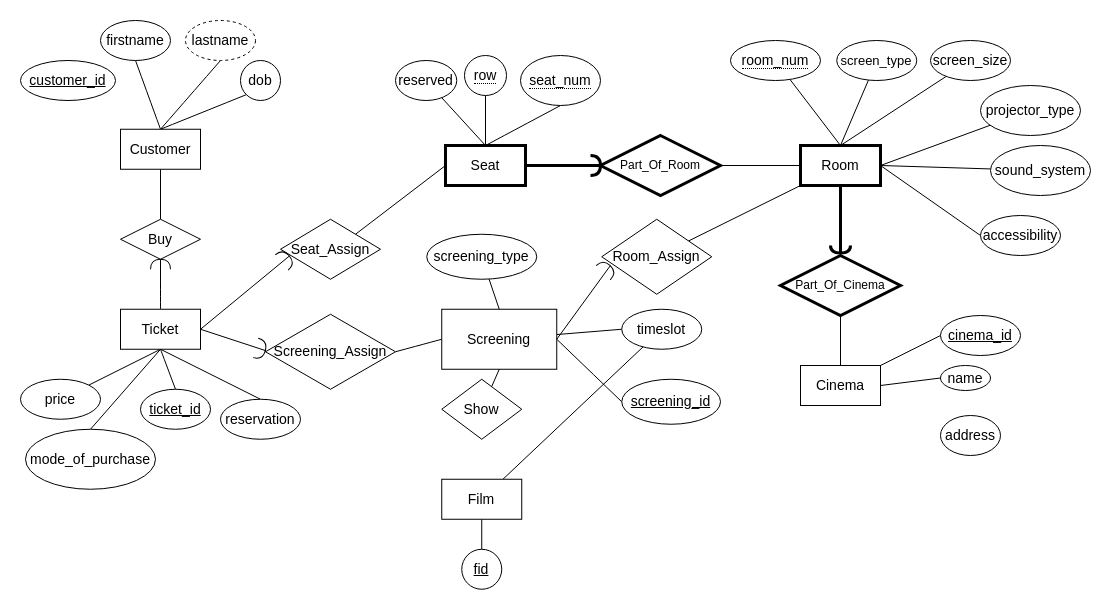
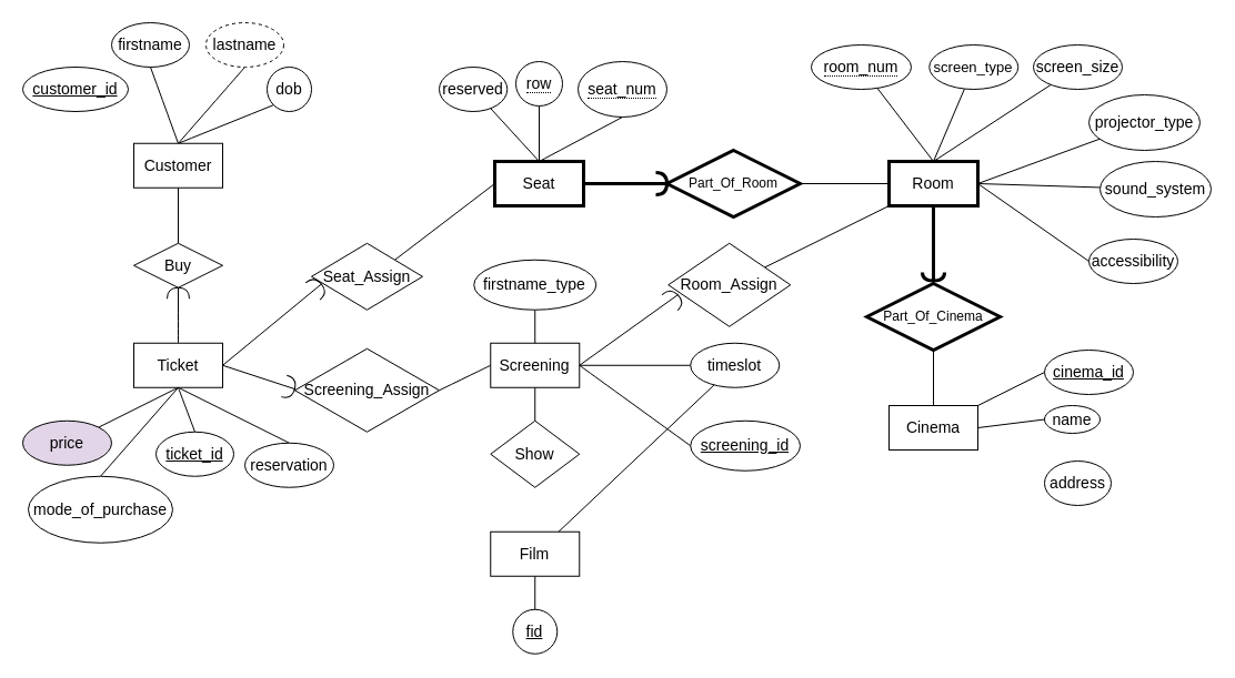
- <mxCell id="41" value="screening_type" style="ellipse;whiteSpace=wrap;html=1;align=center;fontSize=14;strokeWidth=1;" parent="1" vertex="1"><mxGeometry x="426.25" y="233.75" width="110" height="45" as="geometry" /></mxCell>
+ <mxCell id="41" value="firstname_type" style="ellipse;whiteSpace=wrap;html=1;align=center;fontSize=14;strokeWidth=1;" parent="1" vertex="1"><mxGeometry x="426.25" y="233.75" width="110" height="45" as="geometry" /></mxCell>
- <mxCell id="37" value="Screening" style="whiteSpace=wrap;html=1;align=center;fontSize=14;strokeWidth=1;" parent="1" vertex="1"><mxGeometry x="441.25" y="308.75" width="115" height="60" as="geometry" /></mxCell>
+ <mxCell id="37" value="Screening" style="whiteSpace=wrap;html=1;align=center;fontSize=14;strokeWidth=1;" parent="1" vertex="1"><mxGeometry x="441.25" y="308.75" width="80" height="40" as="geometry" /></mxCell>
- <mxCell id="56" value="price" style="ellipse;whiteSpace=wrap;html=1;align=center;fontSize=14;strokeWidth=1;" parent="1" vertex="1"><mxGeometry x="20" y="378.75" width="80" height="40" as="geometry" /></mxCell>
+ <mxCell id="56" value="price" style="ellipse;whiteSpace=wrap;html=1;align=center;fontSize=14;strokeWidth=1;fillColor=#e1d5e7;" parent="1" vertex="1"><mxGeometry x="20" y="378.75" width="80" height="40" as="geometry" /></mxCell>
